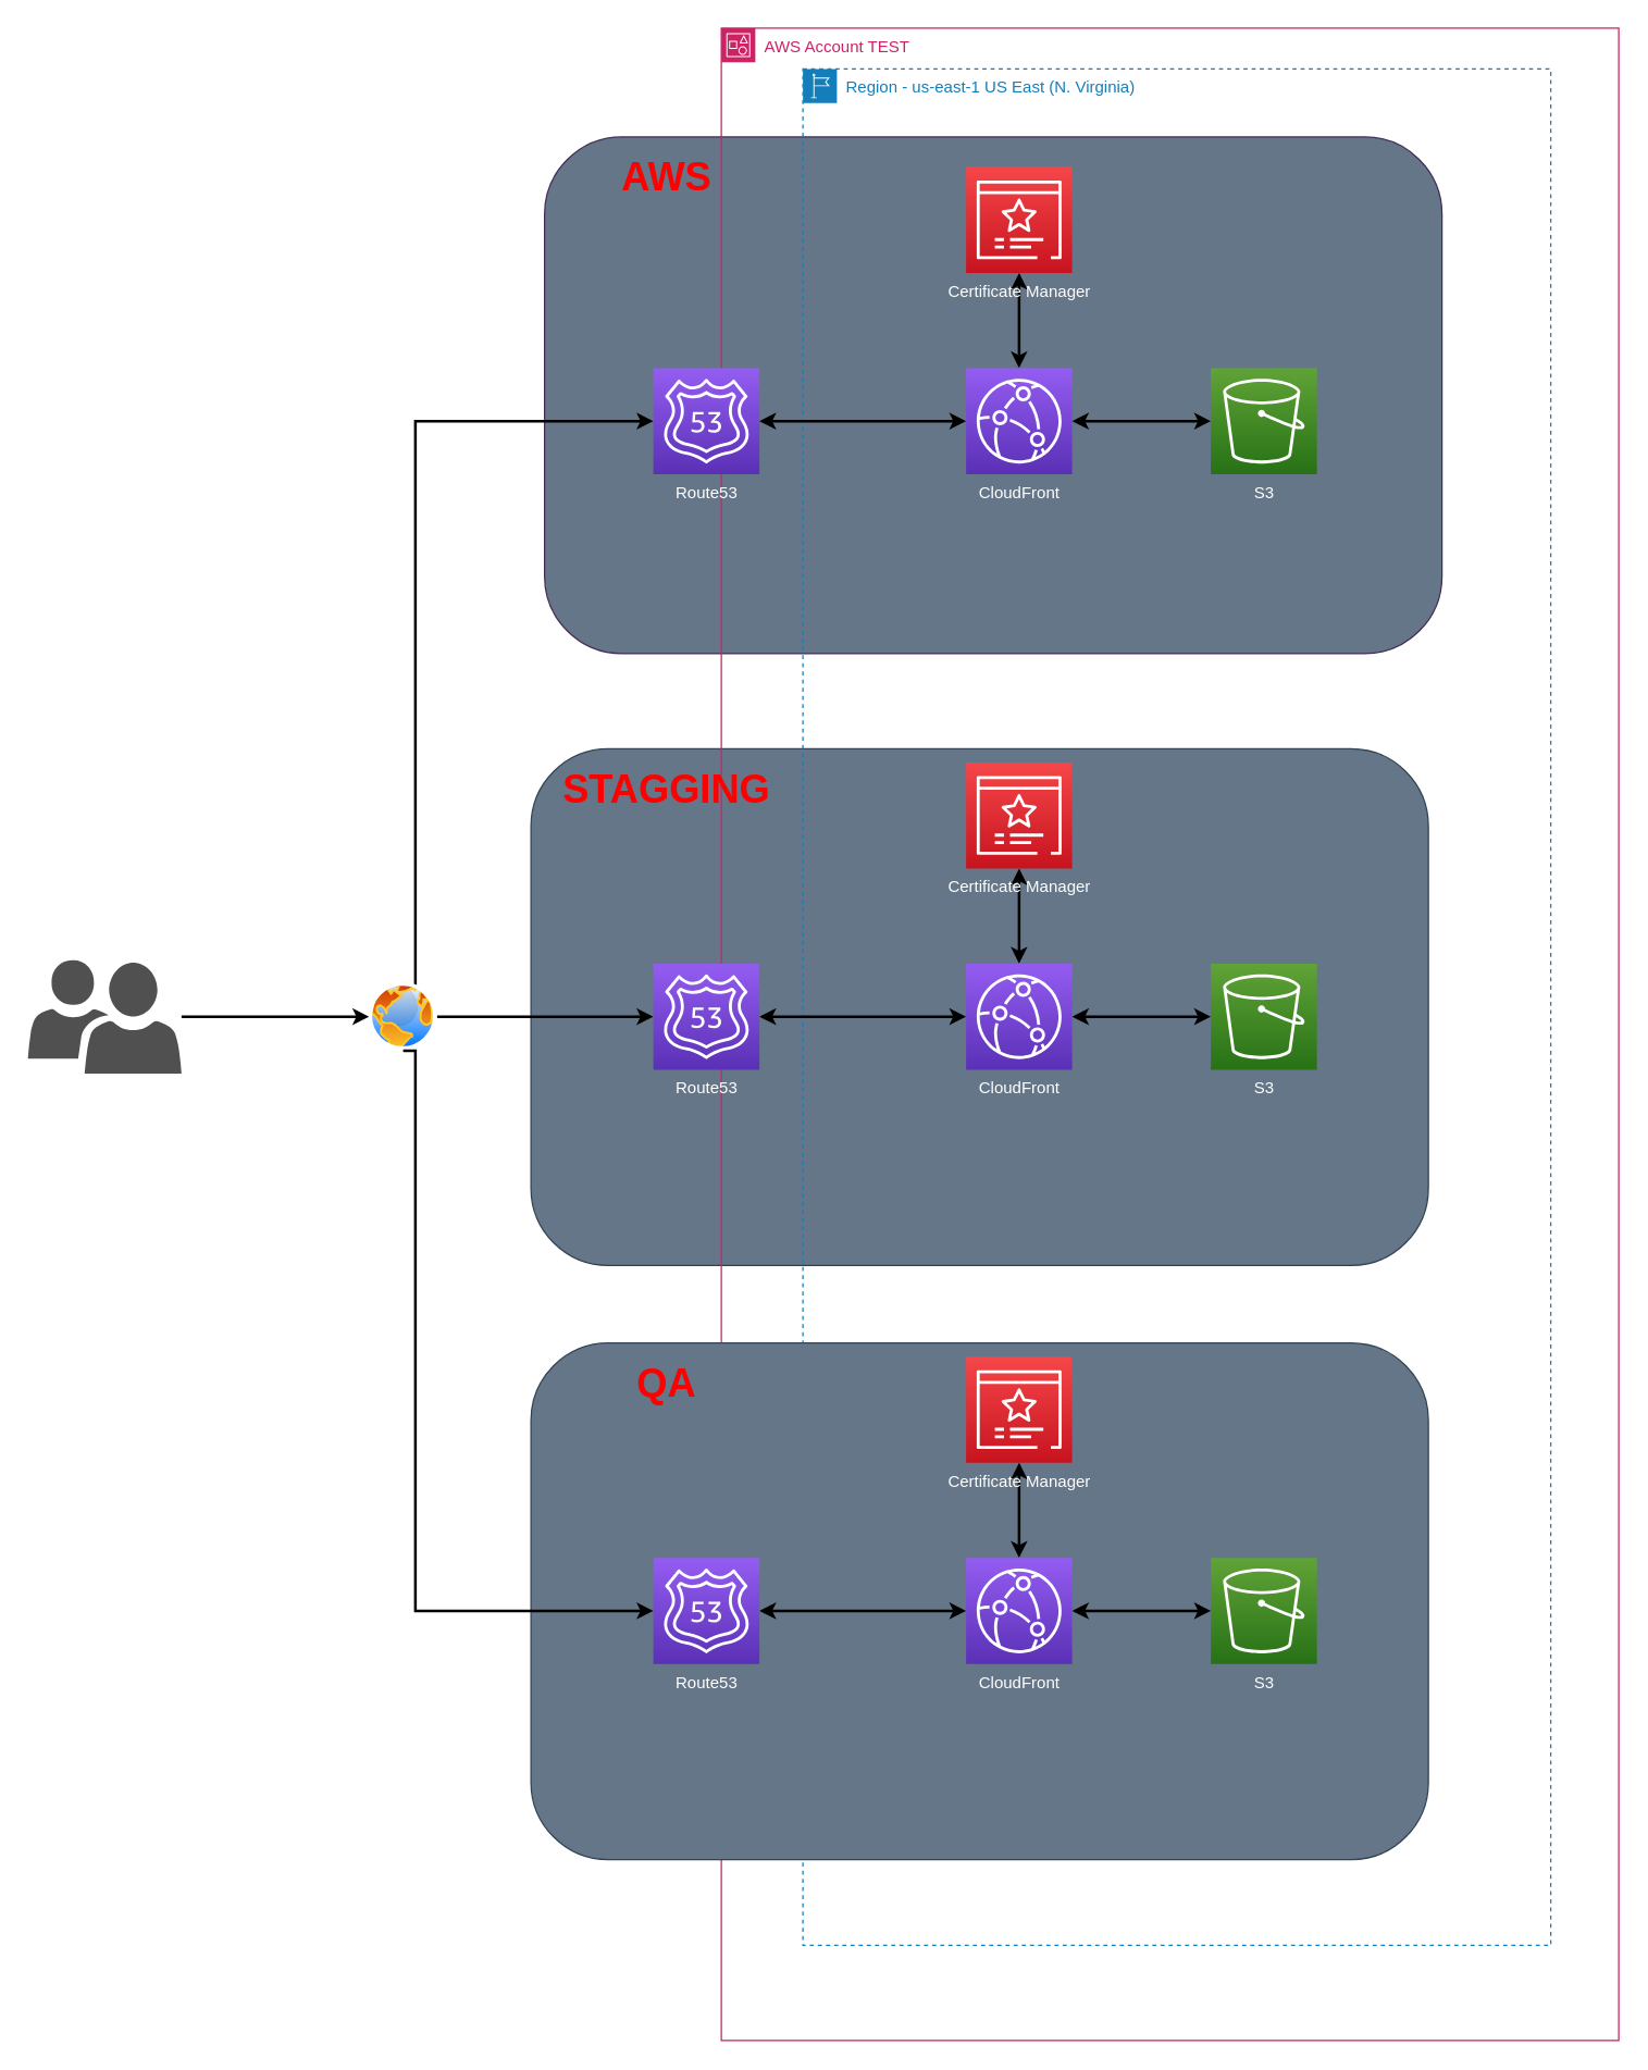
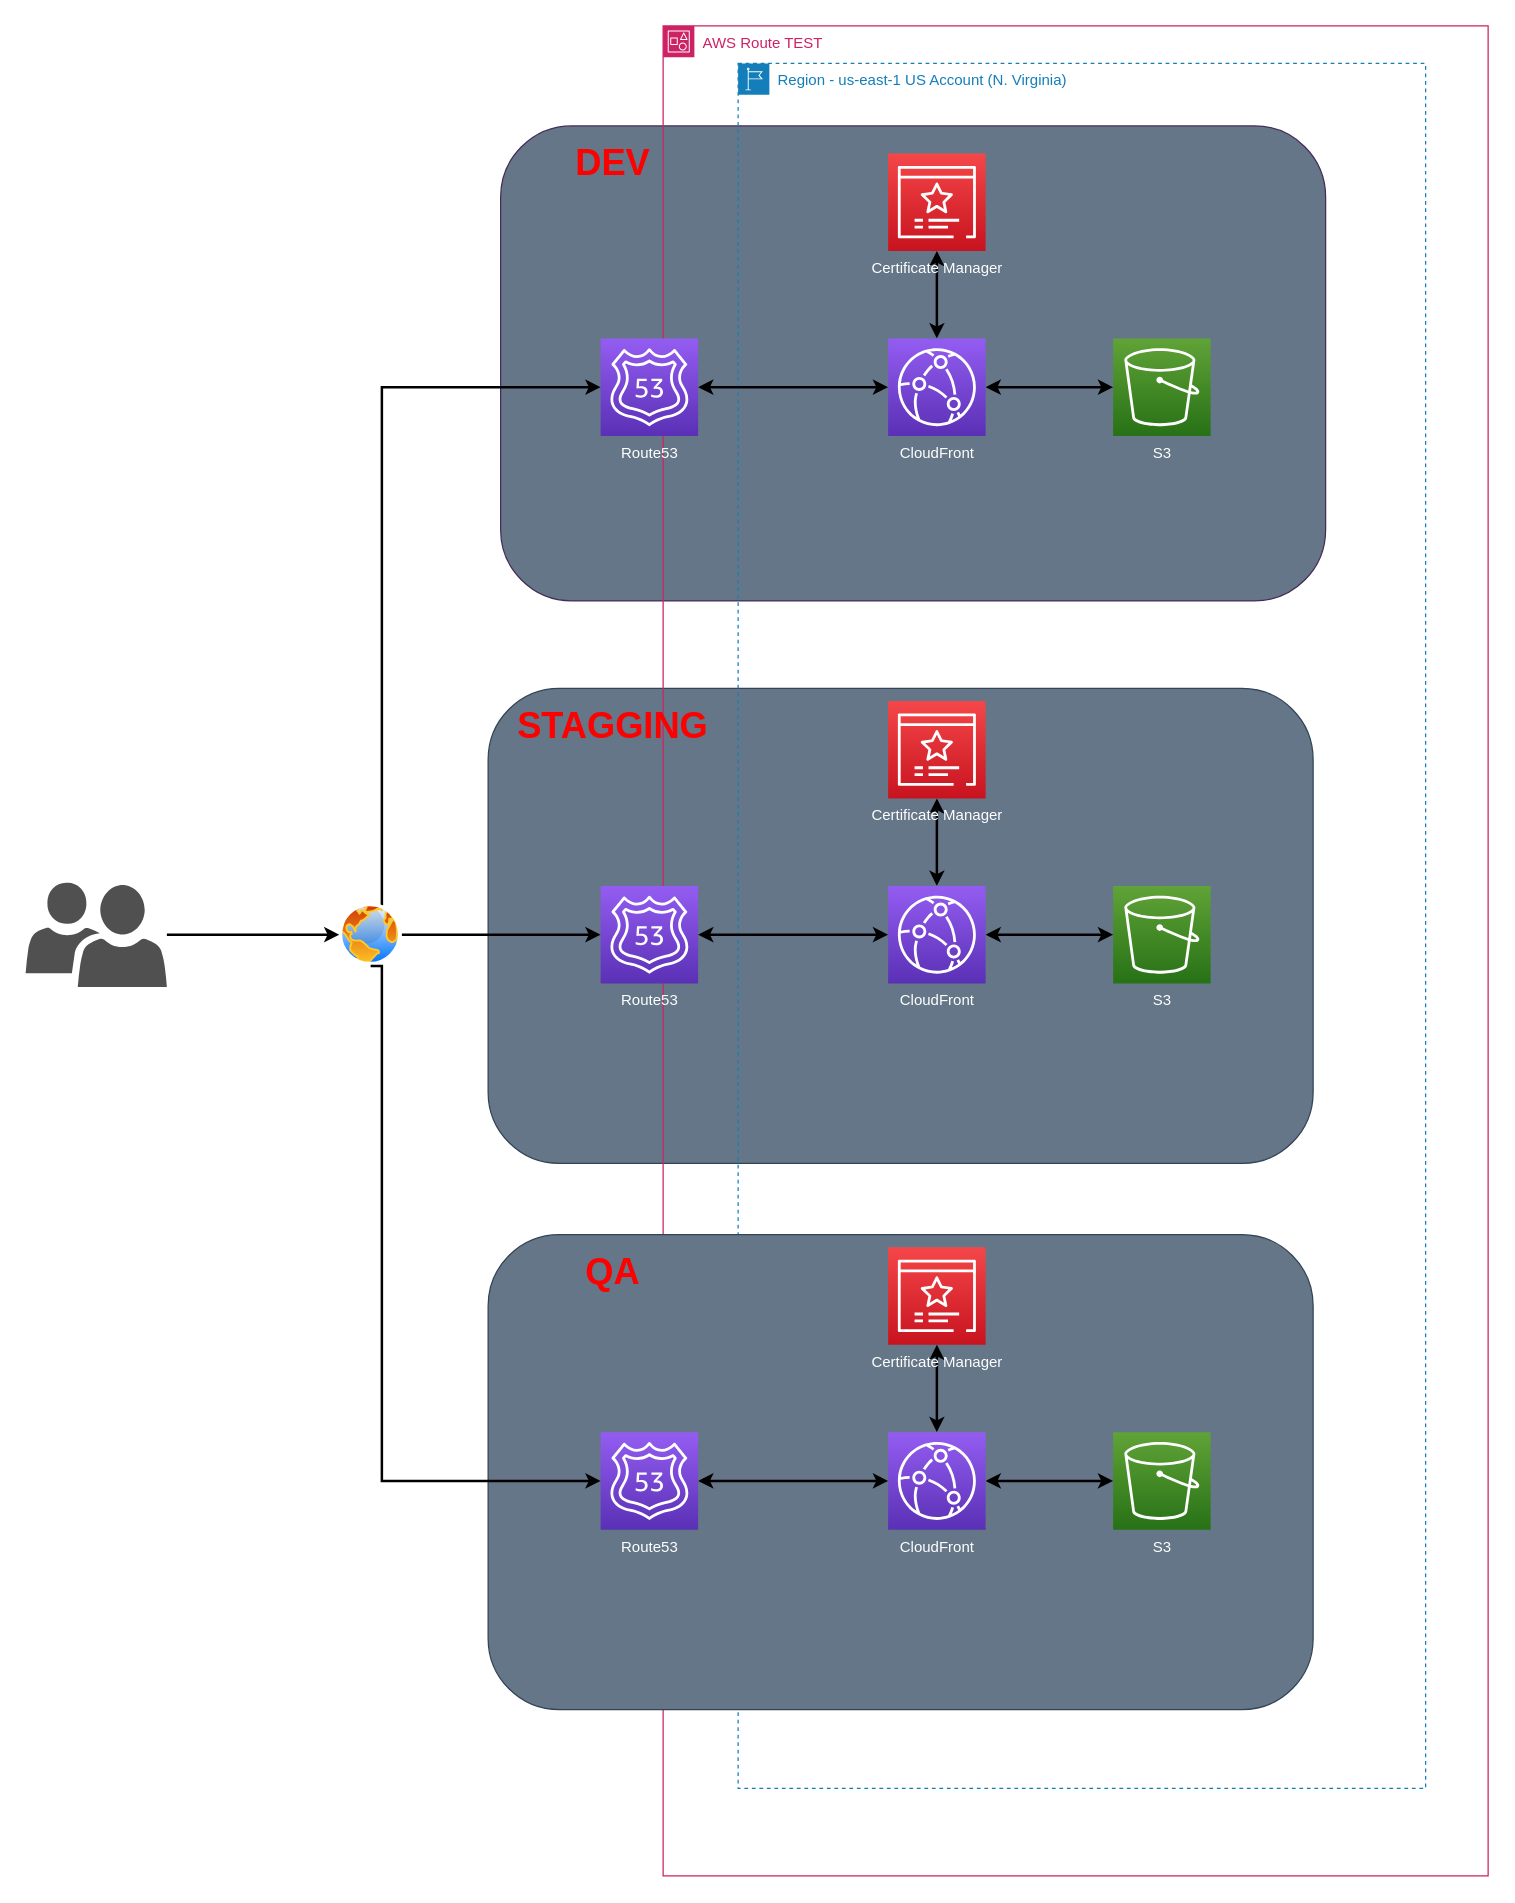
- <mxCell id="4" value="AWS Account TEST" style="points=[[0,0],[0.25,0],[0.5,0],[0.75,0],[1,0],[1,0.25],[1,0.5],[1,0.75],[1,1],[0.75,1],[0.5,1],[0.25,1],[0,1],[0,0.75],[0,0.5],[0,0.25]];outlineConnect=0;gradientColor=none;html=1;whiteSpace=wrap;fontSize=12;fontStyle=0;container=0;pointerEvents=0;collapsible=0;recursiveResize=0;shape=mxgraph.aws4.group;grIcon=mxgraph.aws4.group_account;strokeColor=#CD2264;fillColor=none;verticalAlign=top;align=left;spacingLeft=30;fontColor=#CD2264;dashed=0;" parent="1" vertex="1"><mxGeometry x="530" y="20" width="660" height="1480" as="geometry" /></mxCell>
+ <mxCell id="4" value="AWS Route TEST" style="points=[[0,0],[0.25,0],[0.5,0],[0.75,0],[1,0],[1,0.25],[1,0.5],[1,0.75],[1,1],[0.75,1],[0.5,1],[0.25,1],[0,1],[0,0.75],[0,0.5],[0,0.25]];outlineConnect=0;gradientColor=none;html=1;whiteSpace=wrap;fontSize=12;fontStyle=0;container=0;pointerEvents=0;collapsible=0;recursiveResize=0;shape=mxgraph.aws4.group;grIcon=mxgraph.aws4.group_account;strokeColor=#CD2264;fillColor=none;verticalAlign=top;align=left;spacingLeft=30;fontColor=#CD2264;dashed=0;" parent="1" vertex="1"><mxGeometry x="530" y="20" width="660" height="1480" as="geometry" /></mxCell>
- <mxCell id="5" value="Region - us-east-1 US East (N. Virginia)&amp;nbsp;" style="points=[[0,0],[0.25,0],[0.5,0],[0.75,0],[1,0],[1,0.25],[1,0.5],[1,0.75],[1,1],[0.75,1],[0.5,1],[0.25,1],[0,1],[0,0.75],[0,0.5],[0,0.25]];outlineConnect=0;gradientColor=none;html=1;whiteSpace=wrap;fontSize=12;fontStyle=0;container=0;pointerEvents=0;collapsible=0;recursiveResize=0;shape=mxgraph.aws4.group;grIcon=mxgraph.aws4.group_region;strokeColor=#147EBA;fillColor=none;verticalAlign=top;align=left;spacingLeft=30;fontColor=#147EBA;dashed=1;" parent="1" vertex="1"><mxGeometry x="590" y="50" width="550" height="1380" as="geometry" /></mxCell>
+ <mxCell id="5" value="Region - us-east-1 US Account (N. Virginia)&amp;nbsp;" style="points=[[0,0],[0.25,0],[0.5,0],[0.75,0],[1,0],[1,0.25],[1,0.5],[1,0.75],[1,1],[0.75,1],[0.5,1],[0.25,1],[0,1],[0,0.75],[0,0.5],[0,0.25]];outlineConnect=0;gradientColor=none;html=1;whiteSpace=wrap;fontSize=12;fontStyle=0;container=0;pointerEvents=0;collapsible=0;recursiveResize=0;shape=mxgraph.aws4.group;grIcon=mxgraph.aws4.group_region;strokeColor=#147EBA;fillColor=none;verticalAlign=top;align=left;spacingLeft=30;fontColor=#147EBA;dashed=1;" parent="1" vertex="1"><mxGeometry x="590" y="50" width="550" height="1380" as="geometry" /></mxCell>
- <mxCell id="26" value="&lt;span style=&quot;font-size: 29px;&quot;&gt;&lt;b style=&quot;&quot;&gt;&lt;font color=&quot;#ff0000&quot;&gt;AWS&lt;/font&gt;&lt;/b&gt;&lt;/span&gt;" style="text;html=1;strokeColor=none;fillColor=none;align=center;verticalAlign=middle;whiteSpace=wrap;rounded=0;" parent="1" vertex="1"><mxGeometry x="440" y="100" width="100" height="60" as="geometry" /></mxCell>
+ <mxCell id="26" value="&lt;span style=&quot;font-size: 29px;&quot;&gt;&lt;b style=&quot;&quot;&gt;&lt;font color=&quot;#ff0000&quot;&gt;DEV&lt;/font&gt;&lt;/b&gt;&lt;/span&gt;" style="text;html=1;strokeColor=none;fillColor=none;align=center;verticalAlign=middle;whiteSpace=wrap;rounded=0;" parent="1" vertex="1"><mxGeometry x="440" y="100" width="100" height="60" as="geometry" /></mxCell>
